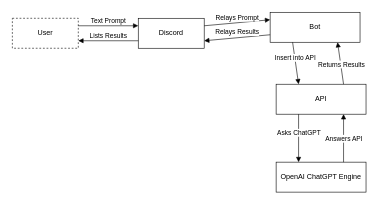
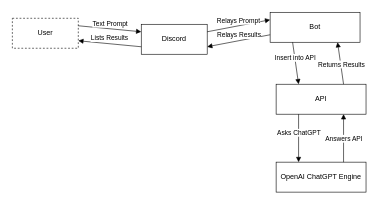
- <mxCell id="4" value="Discord" style="html=1;whiteSpace=wrap;" vertex="1" parent="1"><mxGeometry x="230" y="30" width="110" height="50" as="geometry" /></mxCell>
+ <mxCell id="4" value="Discord" style="html=1;whiteSpace=wrap;" vertex="1" parent="1"><mxGeometry x="235" y="40" width="110" height="50" as="geometry" /></mxCell>
